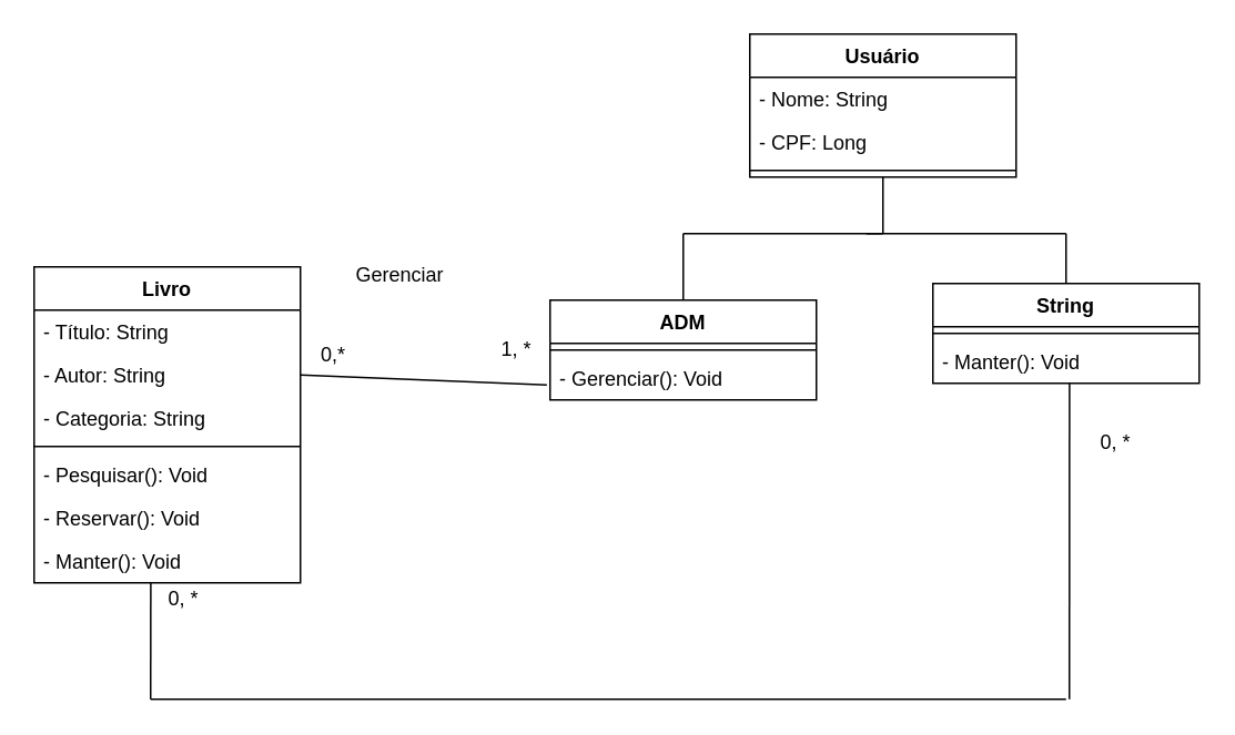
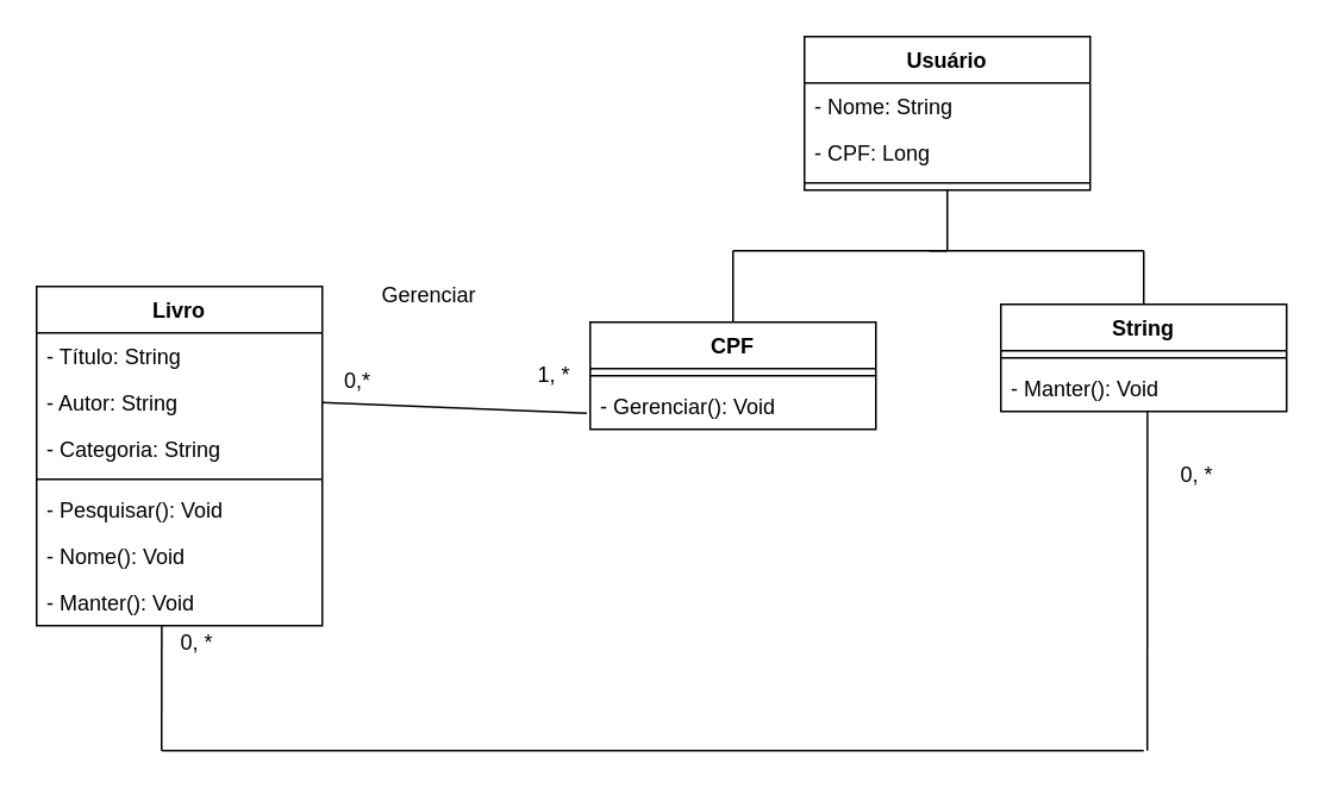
- <mxCell id="2" value="ADM" style="swimlane;fontStyle=1;align=center;verticalAlign=top;childLayout=stackLayout;horizontal=1;startSize=26;horizontalStack=0;resizeParent=1;resizeParentMax=0;resizeLast=0;collapsible=1;marginBottom=0;" vertex="1" parent="1"><mxGeometry x="330" y="180" width="160" height="60" as="geometry" /></mxCell>
+ <mxCell id="2" value="CPF" style="swimlane;fontStyle=1;align=center;verticalAlign=top;childLayout=stackLayout;horizontal=1;startSize=26;horizontalStack=0;resizeParent=1;resizeParentMax=0;resizeLast=0;collapsible=1;marginBottom=0;" vertex="1" parent="1"><mxGeometry x="330" y="180" width="160" height="60" as="geometry" /></mxCell>
- <mxCell id="14" value="- Reservar(): Void" style="text;strokeColor=none;fillColor=none;align=left;verticalAlign=top;spacingLeft=4;spacingRight=4;overflow=hidden;rotatable=0;points=[[0,0.5],[1,0.5]];portConstraint=eastwest;" vertex="1" parent="8"><mxGeometry y="138" width="160" height="26" as="geometry" /></mxCell>
+ <mxCell id="14" value="- Nome(): Void" style="text;strokeColor=none;fillColor=none;align=left;verticalAlign=top;spacingLeft=4;spacingRight=4;overflow=hidden;rotatable=0;points=[[0,0.5],[1,0.5]];portConstraint=eastwest;" vertex="1" parent="8"><mxGeometry y="138" width="160" height="26" as="geometry" /></mxCell>
